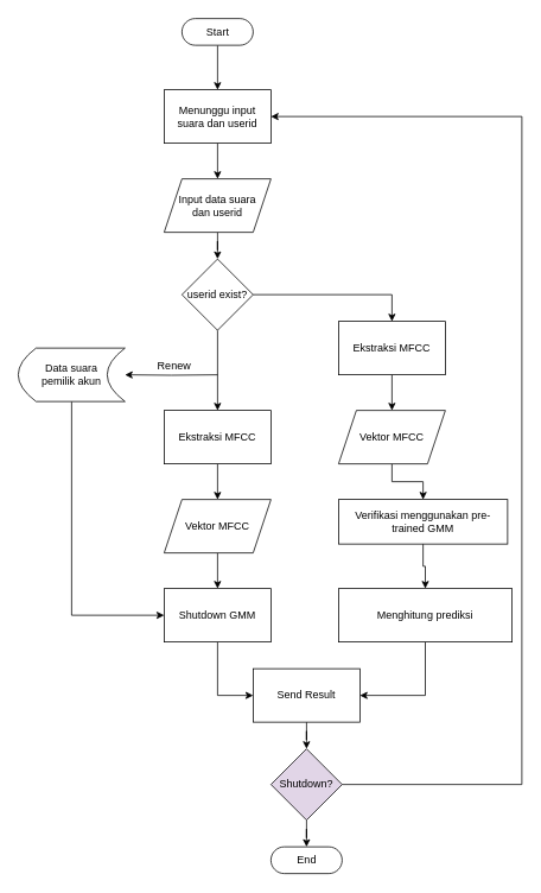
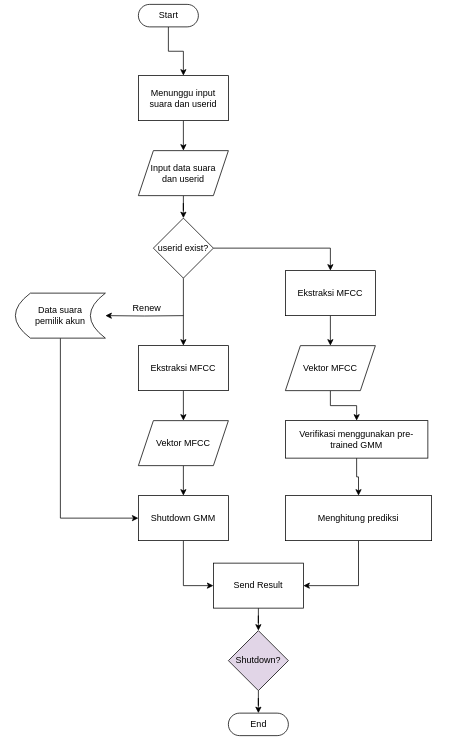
- <mxCell id="3" value="Start" style="html=1;dashed=0;whitespace=wrap;shape=mxgraph.dfd.start" vertex="1" parent="1"><mxGeometry x="204" y="20" width="80" height="30" as="geometry" /></mxCell>
+ <mxCell id="3" value="Start" style="html=1;dashed=0;whitespace=wrap;shape=mxgraph.dfd.start" vertex="1" parent="1"><mxGeometry x="184" y="5" width="80" height="30" as="geometry" /></mxCell>
- <mxCell id="32" style="edgeStyle=orthogonalEdgeStyle;rounded=0;orthogonalLoop=1;jettySize=auto;html=1;entryX=1;entryY=0.5;entryDx=0;entryDy=0;" edge="1" parent="1" source="33" target="5"><mxGeometry relative="1" as="geometry"><Array as="points"><mxPoint x="586" y="880" /><mxPoint x="586" y="130" /></Array></mxGeometry></mxCell>
